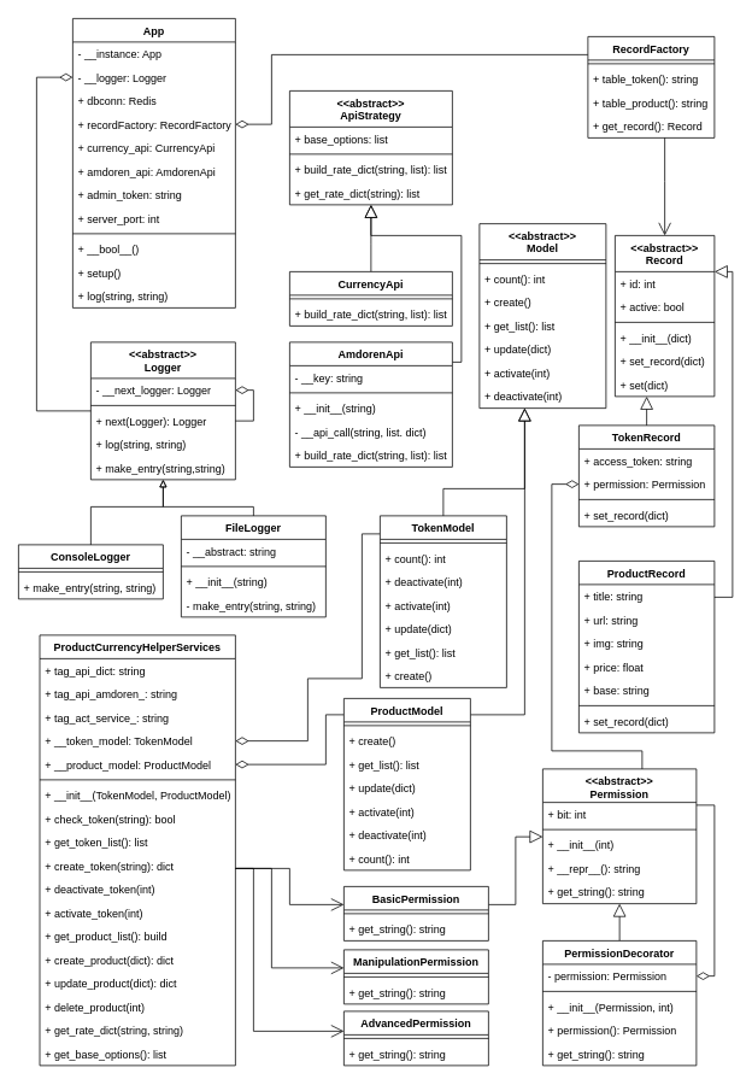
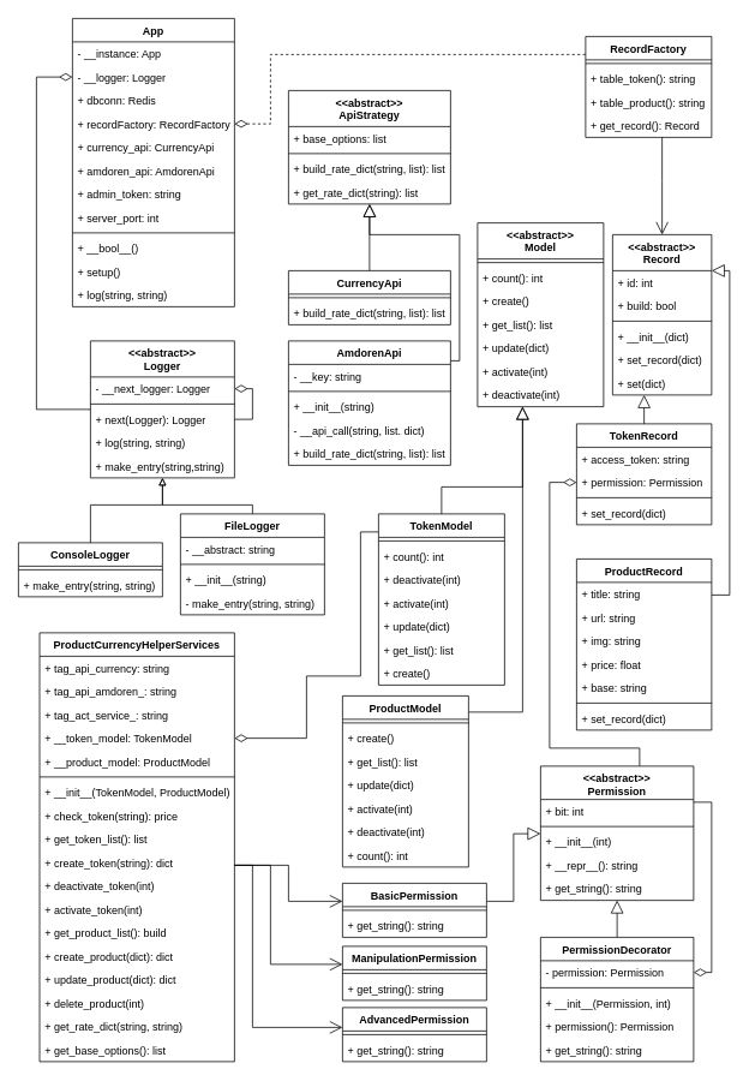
- <mxCell id="74" style="rounded=0;html=1;entryX=1;entryY=0.5;entryDx=0;entryDy=0;endArrow=diamondThin;endFill=0;endSize=12;strokeWidth=1;edgeStyle=orthogonalEdgeStyle;" parent="1" source="75" target="6" edge="1"><mxGeometry relative="1" as="geometry"><Array as="points"><mxPoint x="710" y="60" /><mxPoint x="300" y="60" /><mxPoint x="300" y="137" /></Array></mxGeometry></mxCell>
+ <mxCell id="74" style="rounded=0;html=1;entryX=1;entryY=0.5;entryDx=0;entryDy=0;endArrow=diamondThin;endFill=0;endSize=12;strokeWidth=1;edgeStyle=orthogonalEdgeStyle;dashed=1;" parent="1" source="75" target="6" edge="1"><mxGeometry relative="1" as="geometry"><Array as="points"><mxPoint x="710" y="60" /><mxPoint x="300" y="60" /><mxPoint x="300" y="137" /></Array></mxGeometry></mxCell>
- <mxCell id="92" value="+ active: bool" style="text;strokeColor=none;fillColor=none;align=left;verticalAlign=top;spacingLeft=4;spacingRight=4;overflow=hidden;rotatable=0;points=[[0,0.5],[1,0.5]];portConstraint=eastwest;" parent="90" vertex="1"><mxGeometry y="66" width="110" height="26" as="geometry" /></mxCell>
+ <mxCell id="92" value="+ build: bool" style="text;strokeColor=none;fillColor=none;align=left;verticalAlign=top;spacingLeft=4;spacingRight=4;overflow=hidden;rotatable=0;points=[[0,0.5],[1,0.5]];portConstraint=eastwest;" parent="90" vertex="1"><mxGeometry y="66" width="110" height="26" as="geometry" /></mxCell>
- <mxCell id="107" value="+ tag_api_dict: string" style="text;strokeColor=none;fillColor=none;align=left;verticalAlign=top;spacingLeft=4;spacingRight=4;overflow=hidden;rotatable=0;points=[[0,0.5],[1,0.5]];portConstraint=eastwest;" parent="106" vertex="1"><mxGeometry y="26" width="216.5" height="26" as="geometry" /></mxCell>
+ <mxCell id="107" value="+ tag_api_currency: string" style="text;strokeColor=none;fillColor=none;align=left;verticalAlign=top;spacingLeft=4;spacingRight=4;overflow=hidden;rotatable=0;points=[[0,0.5],[1,0.5]];portConstraint=eastwest;" parent="106" vertex="1"><mxGeometry y="26" width="216.5" height="26" as="geometry" /></mxCell>
- <mxCell id="143" style="rounded=0;html=1;entryX=1;entryY=0.5;entryDx=0;entryDy=0;endArrow=diamondThin;endFill=0;endSize=12;edgeStyle=orthogonalEdgeStyle;" parent="1" source="145" target="111" edge="1"><mxGeometry relative="1" as="geometry"><Array as="points"><mxPoint x="360" y="790" /><mxPoint x="360" y="845" /></Array></mxGeometry></mxCell>
- <mxCell id="114" value="+ check_token(string): bool" style="text;strokeColor=none;fillColor=none;align=left;verticalAlign=top;spacingLeft=4;spacingRight=4;overflow=hidden;rotatable=0;points=[[0,0.5],[1,0.5]];portConstraint=eastwest;" parent="106" vertex="1"><mxGeometry y="190" width="216.5" height="26" as="geometry" /></mxCell>
+ <mxCell id="114" value="+ check_token(string): price" style="text;strokeColor=none;fillColor=none;align=left;verticalAlign=top;spacingLeft=4;spacingRight=4;overflow=hidden;rotatable=0;points=[[0,0.5],[1,0.5]];portConstraint=eastwest;" parent="106" vertex="1"><mxGeometry y="190" width="216.5" height="26" as="geometry" /></mxCell>
